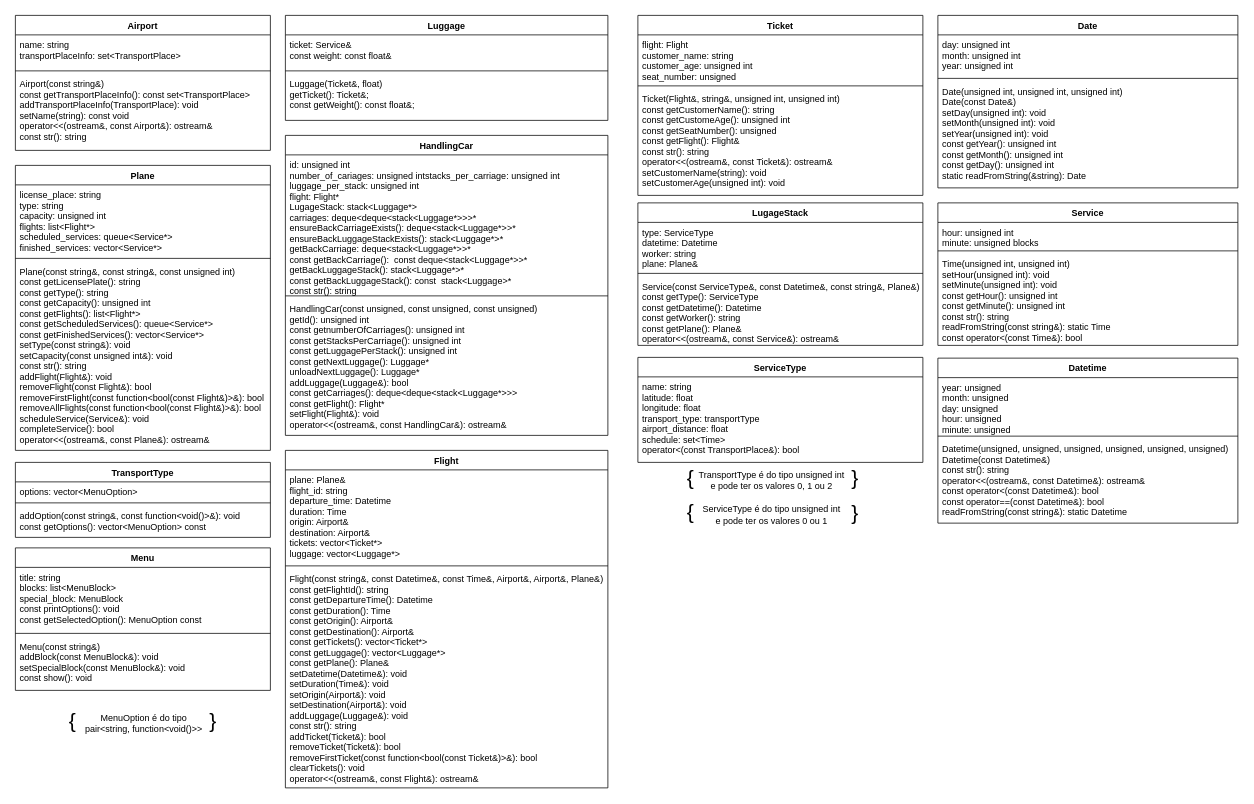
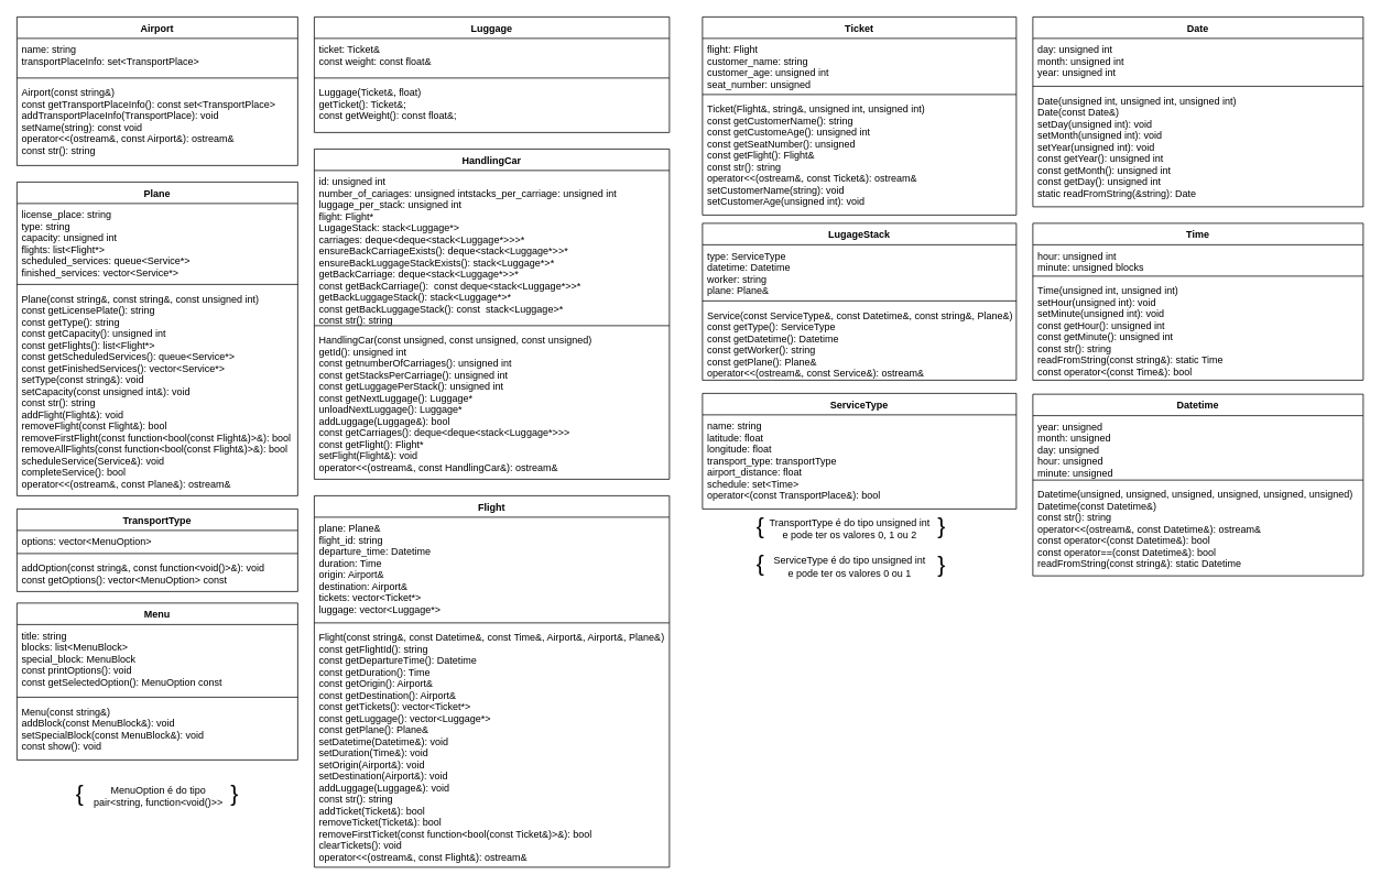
- <mxCell id="29" value="ticket: Service&amp;&#10;const weight: const float&amp;&#10;" style="text;strokeColor=none;fillColor=none;align=left;verticalAlign=top;spacingLeft=4;spacingRight=4;overflow=hidden;rotatable=0;points=[[0,0.5],[1,0.5]];portConstraint=eastwest;glass=0;" parent="28" vertex="1"><mxGeometry y="26" width="430" height="44" as="geometry" /></mxCell>
+ <mxCell id="29" value="ticket: Ticket&amp;&#10;const weight: const float&amp;&#10;" style="text;strokeColor=none;fillColor=none;align=left;verticalAlign=top;spacingLeft=4;spacingRight=4;overflow=hidden;rotatable=0;points=[[0,0.5],[1,0.5]];portConstraint=eastwest;glass=0;" parent="28" vertex="1"><mxGeometry y="26" width="430" height="44" as="geometry" /></mxCell>
- <mxCell id="24" value="Service" style="swimlane;fontStyle=1;align=center;verticalAlign=top;childLayout=stackLayout;horizontal=1;startSize=26;horizontalStack=0;resizeParent=1;resizeParentMax=0;resizeLast=0;collapsible=1;marginBottom=0;glass=0;strokeColor=default;" parent="1" vertex="1"><mxGeometry x="1250" y="270" width="400" height="190" as="geometry" /></mxCell>
+ <mxCell id="24" value="Time" style="swimlane;fontStyle=1;align=center;verticalAlign=top;childLayout=stackLayout;horizontal=1;startSize=26;horizontalStack=0;resizeParent=1;resizeParentMax=0;resizeLast=0;collapsible=1;marginBottom=0;glass=0;strokeColor=default;" parent="1" vertex="1"><mxGeometry x="1250" y="270" width="400" height="190" as="geometry" /></mxCell>
